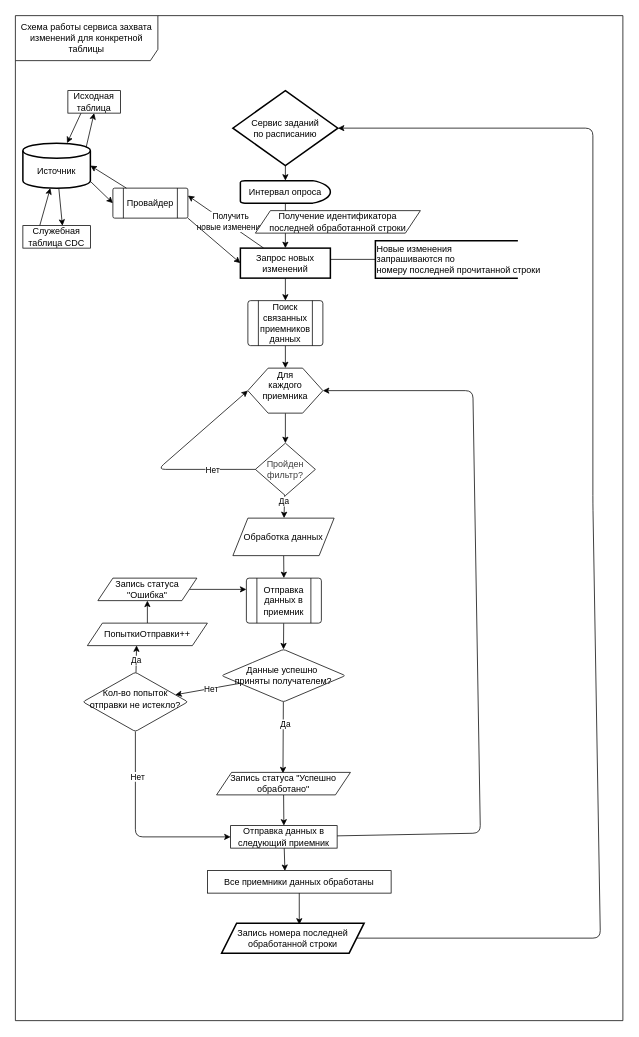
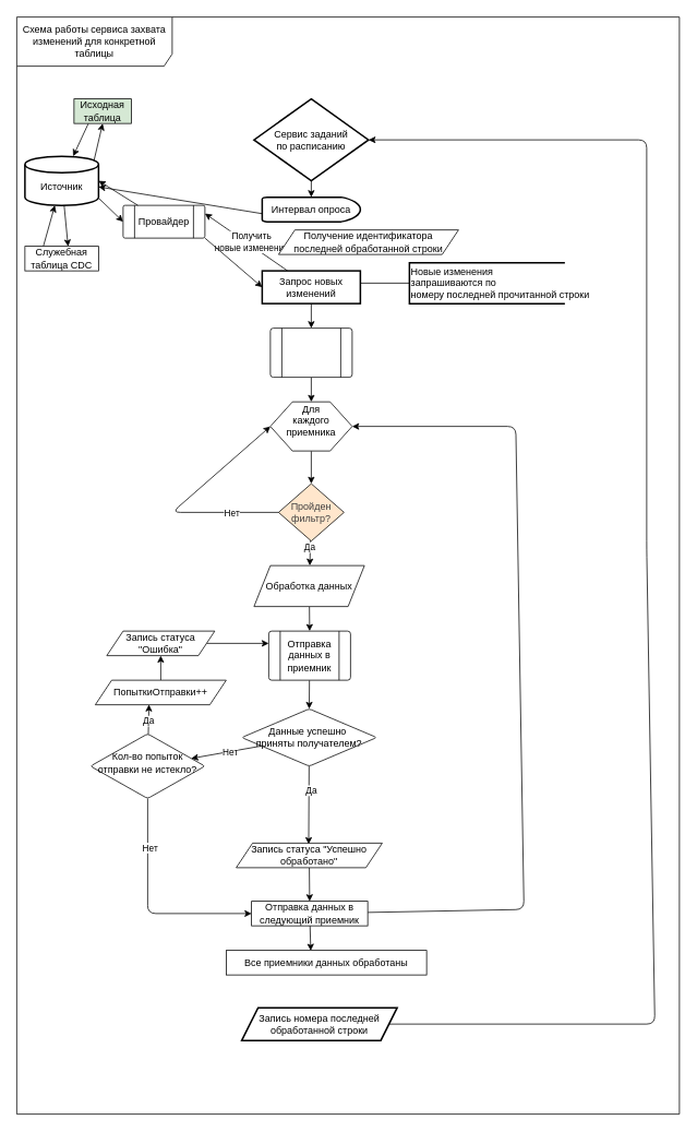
- <mxCell id="14" value="Исходная таблица" style="html=1;whiteSpace=wrap;" vertex="1" parent="2"><mxGeometry x="70" y="100" width="70" height="30" as="geometry" /></mxCell>
+ <mxCell id="14" value="Исходная таблица" style="html=1;whiteSpace=wrap;fillColor=#d5e8d4;" vertex="1" parent="2"><mxGeometry x="70" y="100" width="70" height="30" as="geometry" /></mxCell>
- <mxCell id="5" value="" style="edgeStyle=none;html=1;exitX=0.5;exitY=1;exitDx=0;exitDy=0;exitPerimeter=0;" edge="1" parent="2" source="12" target="10"><mxGeometry relative="1" as="geometry" /></mxCell>
+ <mxCell id="5" value="" style="edgeStyle=none;html=1;exitX=0.5;exitY=1;exitDx=0;exitDy=0;exitPerimeter=0;" edge="1" parent="2" source="12" target="4"><mxGeometry relative="1" as="geometry" /></mxCell>
- <mxCell id="26" value="&lt;span style=&quot;color: rgb(0, 0, 0);&quot;&gt;Поиск связанных приемников данных&lt;/span&gt;" style="text;html=1;align=center;verticalAlign=middle;whiteSpace=wrap;rounded=0;" vertex="1" parent="2"><mxGeometry x="330" y="395" width="60" height="30" as="geometry" /></mxCell>
- <mxCell id="33" value="&lt;div&gt;&lt;br&gt;&lt;/div&gt;&lt;div&gt;&lt;span style=&quot;color: rgb(63, 63, 63); background-color: transparent;&quot;&gt;Пройден фильтр?&lt;/span&gt;&lt;/div&gt;" style="rhombus;whiteSpace=wrap;html=1;verticalAlign=top;arcSize=6;" vertex="1" parent="2"><mxGeometry x="320" y="570" width="80" height="70" as="geometry" /></mxCell>
+ <mxCell id="33" value="&lt;div&gt;&lt;br&gt;&lt;/div&gt;&lt;div&gt;&lt;span style=&quot;color: rgb(63, 63, 63); background-color: transparent;&quot;&gt;Пройден фильтр?&lt;/span&gt;&lt;/div&gt;" style="rhombus;whiteSpace=wrap;html=1;verticalAlign=top;arcSize=6;fillColor=#ffe6cc;" vertex="1" parent="2"><mxGeometry x="320" y="570" width="80" height="70" as="geometry" /></mxCell>
- <mxCell id="63" style="edgeStyle=none;html=1;entryX=0.545;entryY=0.05;entryDx=0;entryDy=0;entryPerimeter=0;" edge="1" parent="2" source="62" target="61"><mxGeometry relative="1" as="geometry" /></mxCell>
